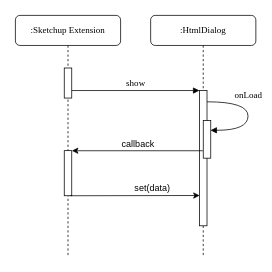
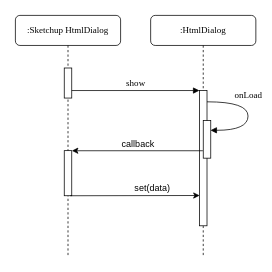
- <mxCell id="4" value=":Sketchup Extension" style="shape=umlLifeline;perimeter=lifelinePerimeter;whiteSpace=wrap;html=1;container=1;collapsible=0;recursiveResize=0;outlineConnect=0;rounded=1;shadow=0;comic=0;labelBackgroundColor=none;strokeWidth=1;fontFamily=Verdana;fontSize=12;align=center;" parent="1" vertex="1"><mxGeometry x="20" y="20" width="140" height="320" as="geometry" /></mxCell>
+ <mxCell id="4" value=":Sketchup HtmlDialog" style="shape=umlLifeline;perimeter=lifelinePerimeter;whiteSpace=wrap;html=1;container=1;collapsible=0;recursiveResize=0;outlineConnect=0;rounded=1;shadow=0;comic=0;labelBackgroundColor=none;strokeWidth=1;fontFamily=Verdana;fontSize=12;align=center;" parent="1" vertex="1"><mxGeometry x="20" y="20" width="140" height="320" as="geometry" /></mxCell>
